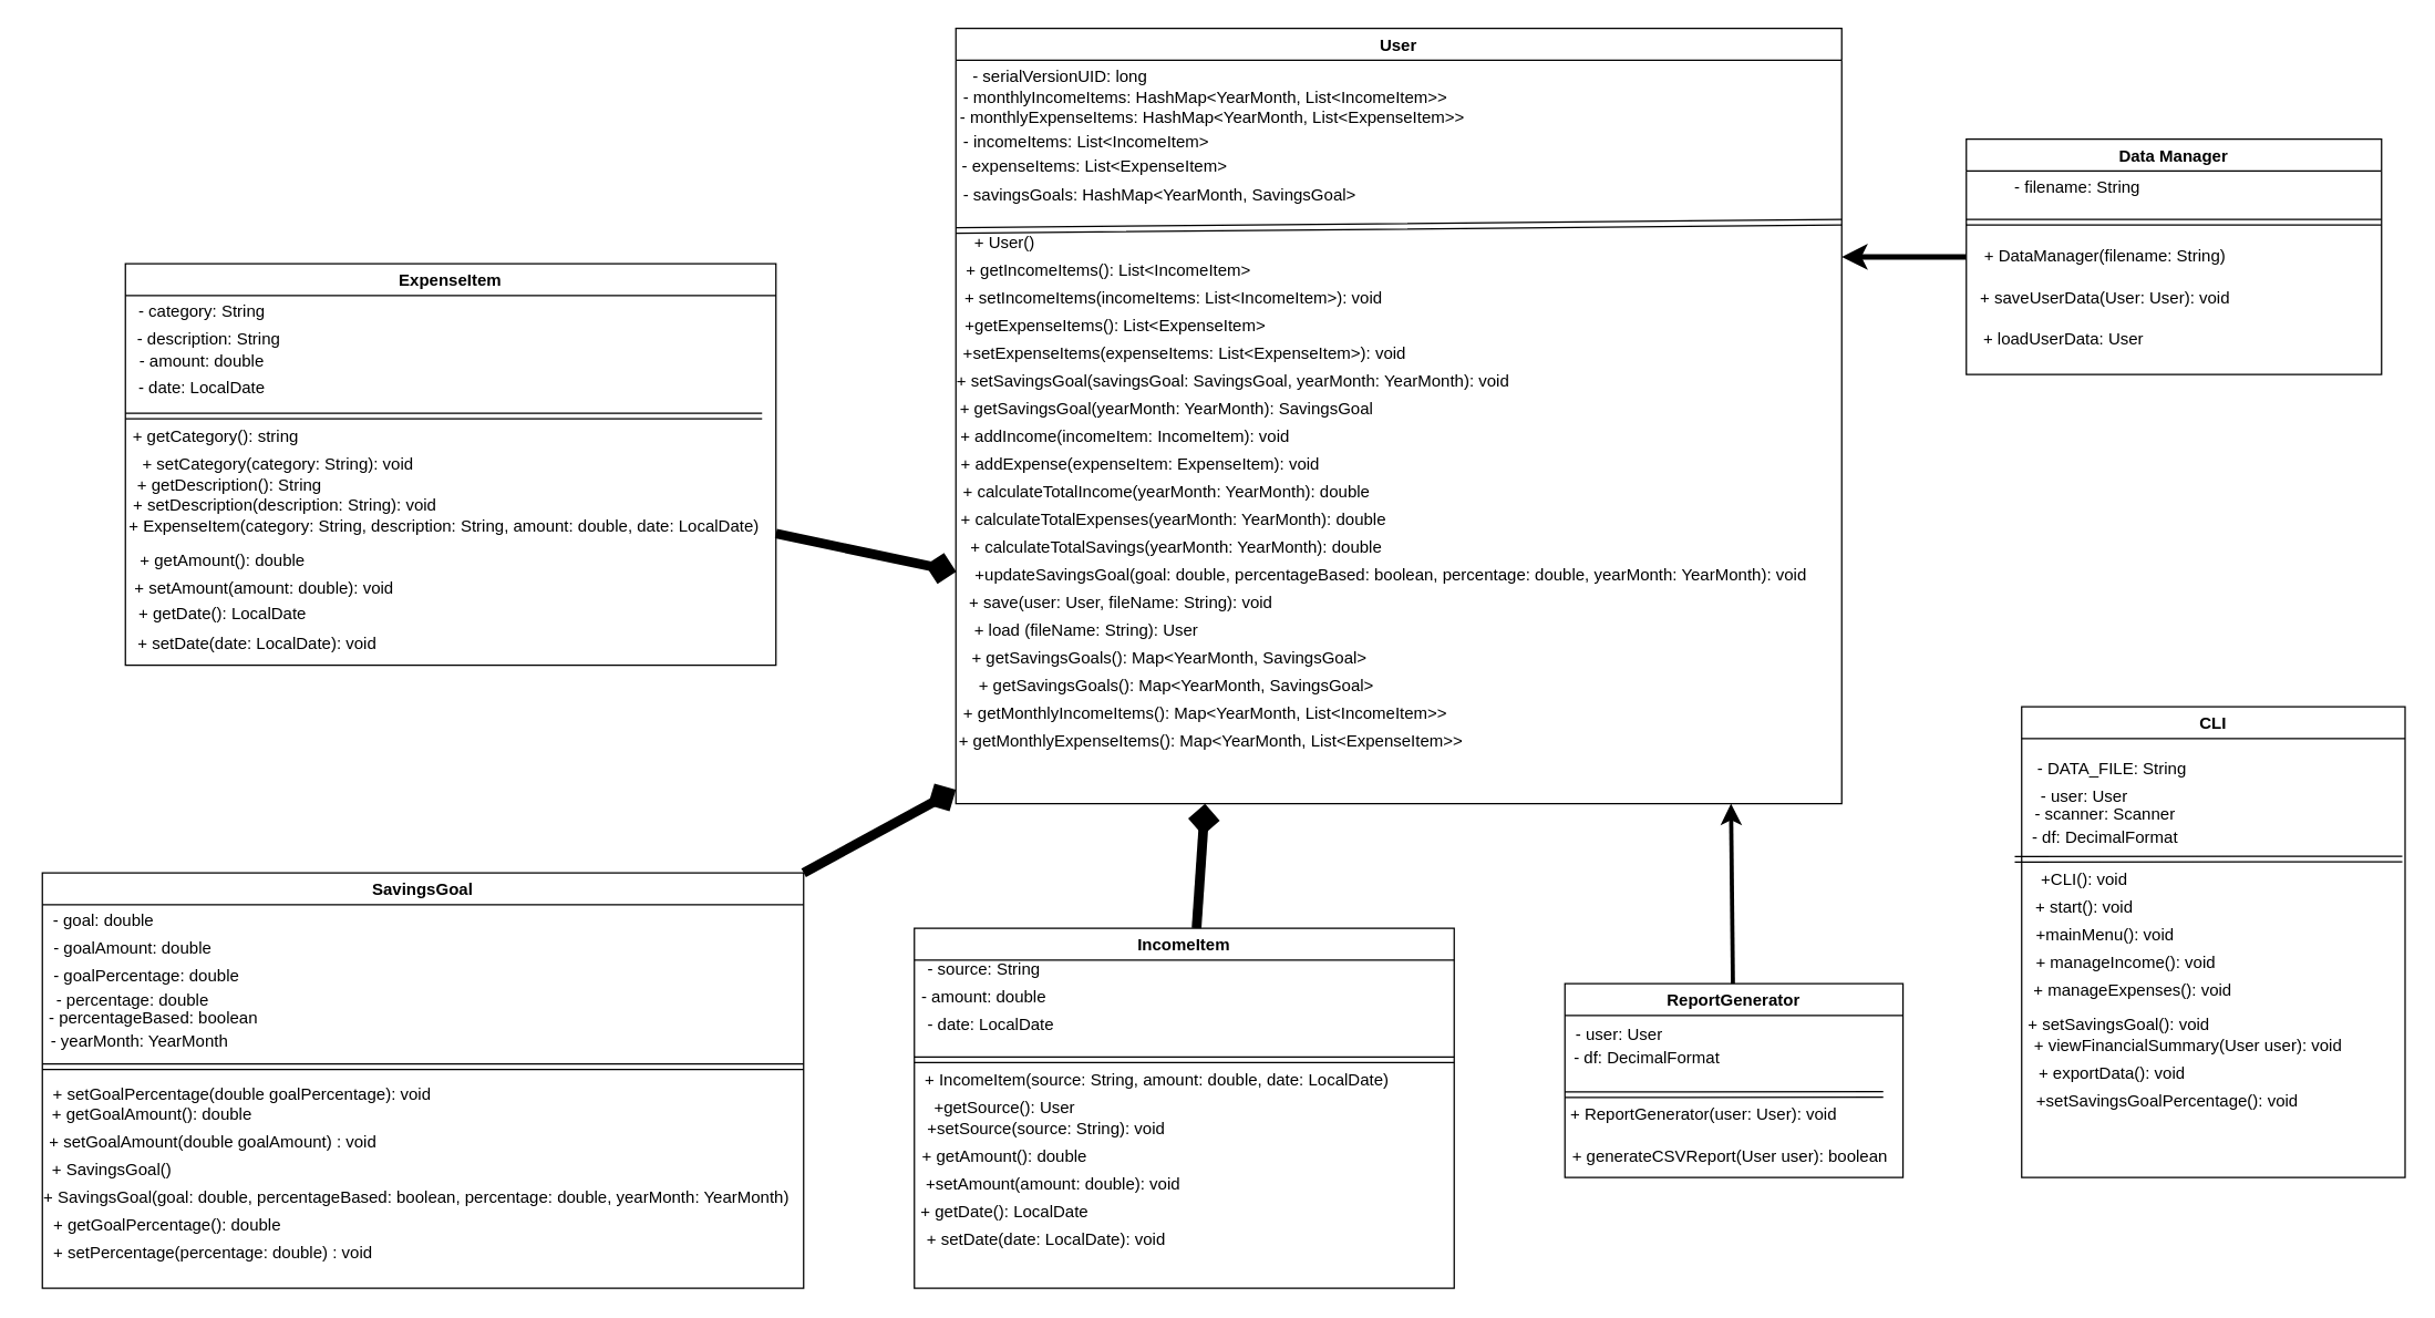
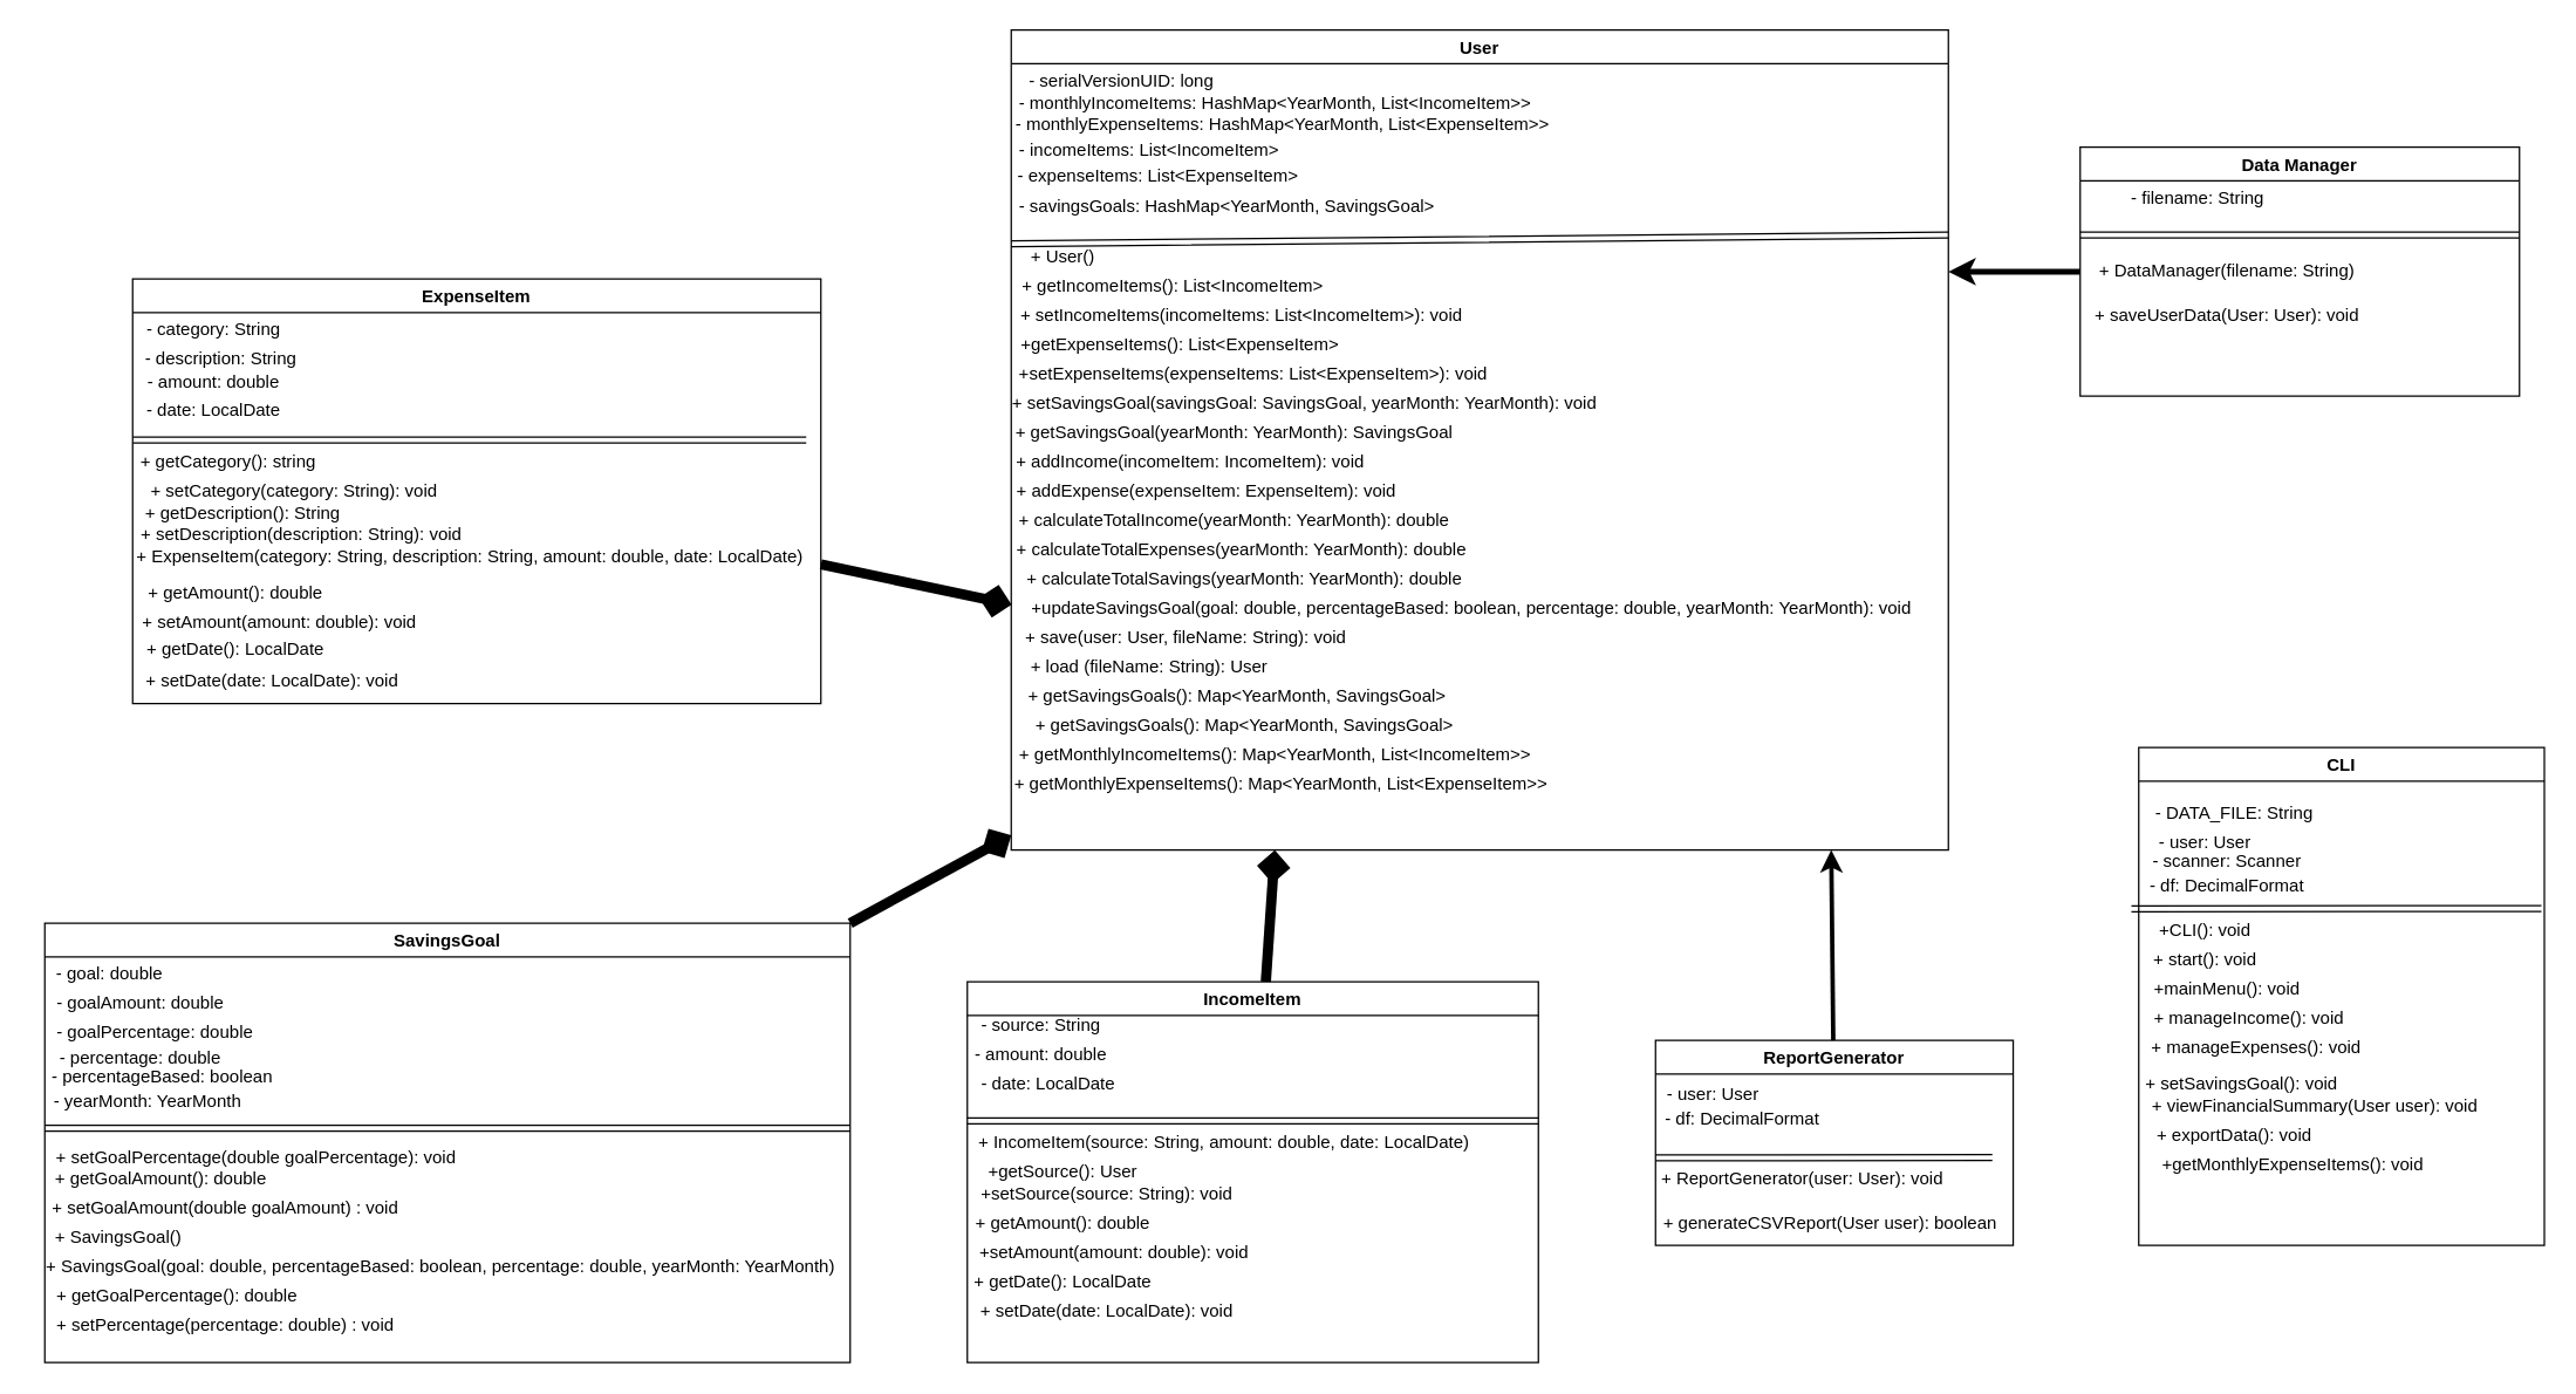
- <mxCell id="77" value="+ loadUserData: User" style="text;html=1;align=center;verticalAlign=middle;resizable=0;points=[];autosize=1;strokeColor=none;fillColor=none;" parent="75" vertex="1"><mxGeometry y="130" width="140" height="30" as="geometry" /></mxCell>
- <mxCell id="94" value="+setSavingsGoalPercentage(): void" style="text;html=1;align=center;verticalAlign=middle;resizable=0;points=[];autosize=1;strokeColor=none;fillColor=none;" vertex="1" parent="81"><mxGeometry y="270" width="210" height="30" as="geometry" /></mxCell>
+ <mxCell id="94" value="+getMonthlyExpenseItems(): void" style="text;html=1;align=center;verticalAlign=middle;resizable=0;points=[];autosize=1;strokeColor=none;fillColor=none;" vertex="1" parent="81"><mxGeometry y="270" width="210" height="30" as="geometry" /></mxCell>
